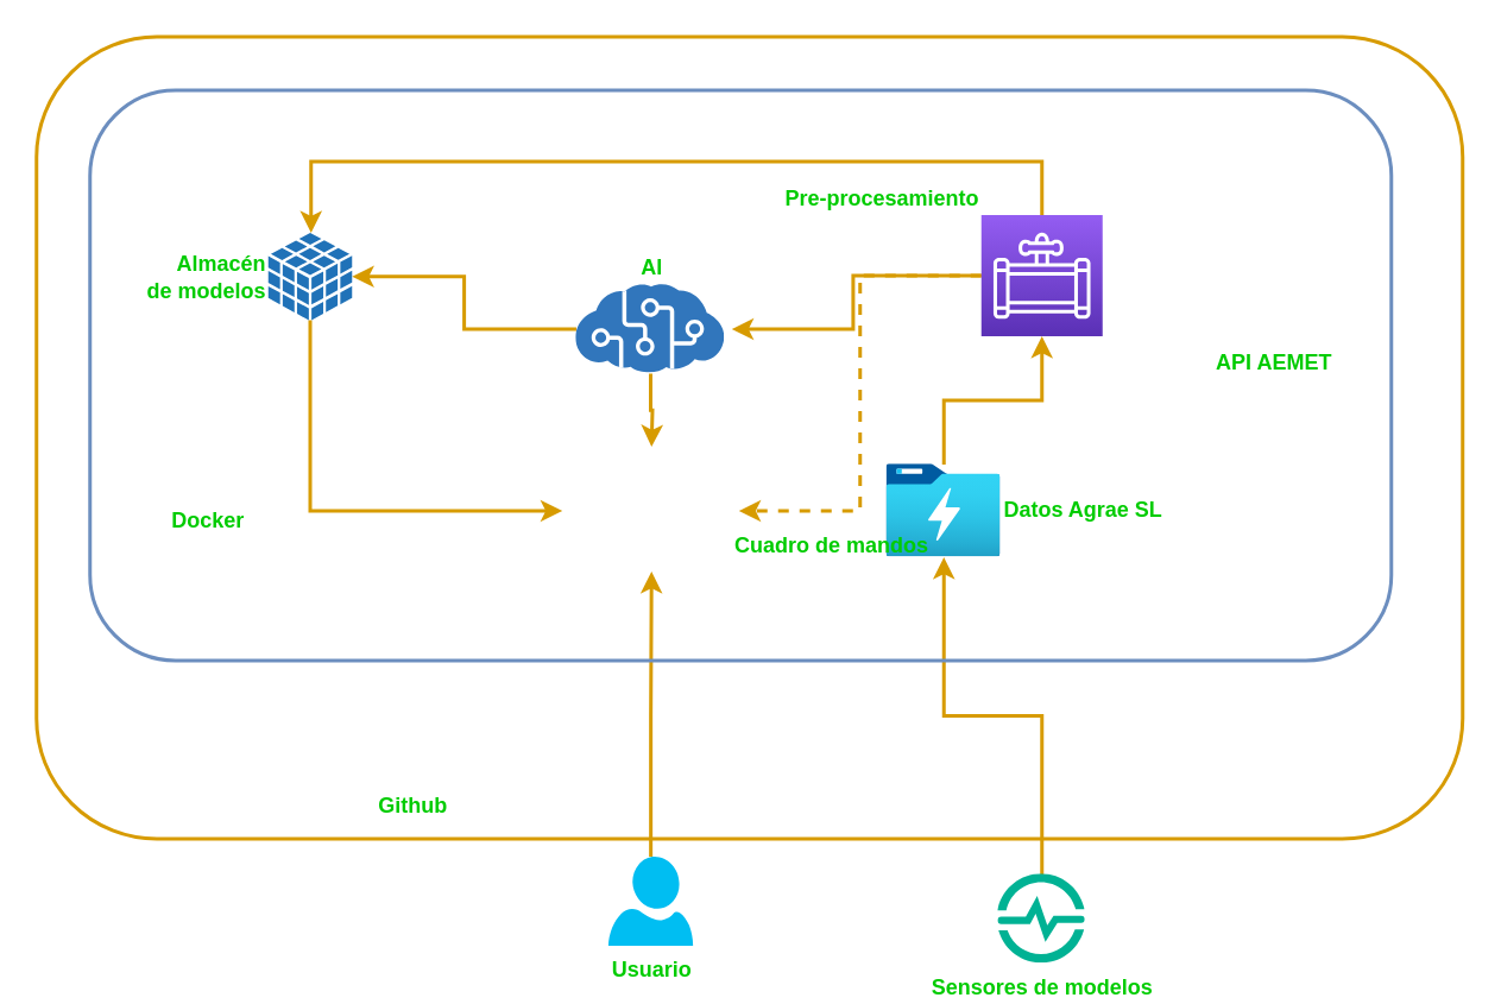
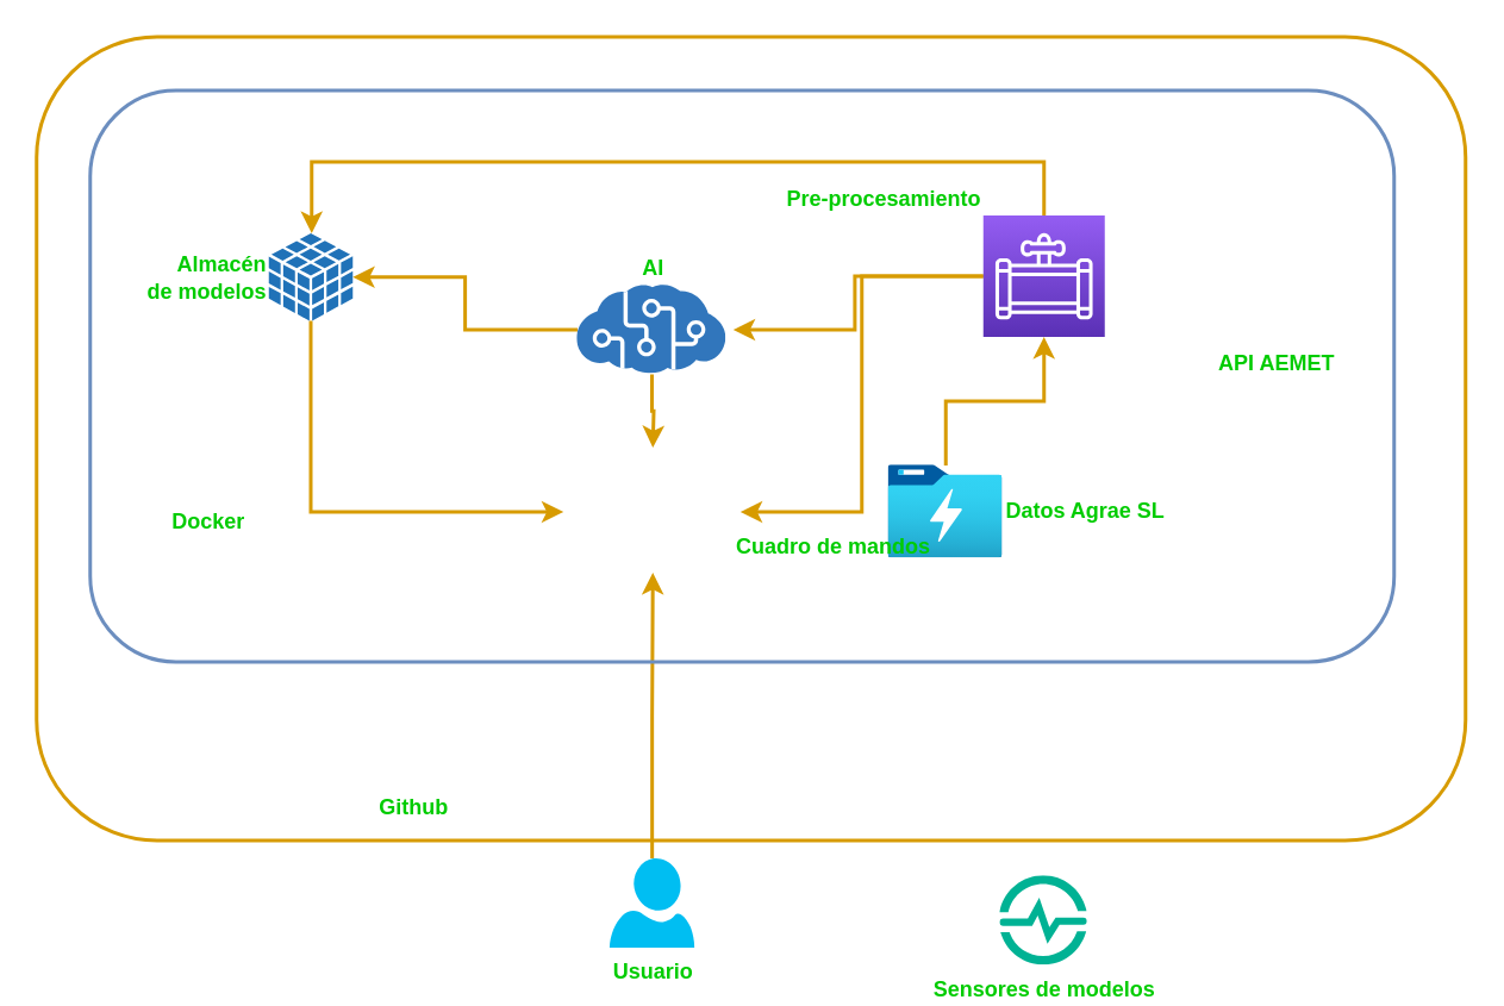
- <mxCell id="4" style="edgeStyle=orthogonalEdgeStyle;rounded=0;orthogonalLoop=1;jettySize=auto;html=1;entryX=1;entryY=0.5;entryDx=0;entryDy=0;fontColor=#00CC00;strokeWidth=2;fillColor=#ffe6cc;strokeColor=#d79b00;dashed=1;" edge="1" parent="1" source="5" target="11"><mxGeometry relative="1" as="geometry" /></mxCell>
+ <mxCell id="4" style="edgeStyle=orthogonalEdgeStyle;rounded=0;orthogonalLoop=1;jettySize=auto;html=1;entryX=1;entryY=0.5;entryDx=0;entryDy=0;fontColor=#00CC00;strokeWidth=2;fillColor=#ffe6cc;strokeColor=#d79b00;" edge="1" parent="1" source="5" target="11"><mxGeometry relative="1" as="geometry" /></mxCell>
- <mxCell id="15" style="edgeStyle=orthogonalEdgeStyle;rounded=0;orthogonalLoop=1;jettySize=auto;html=1;fontColor=#00CC00;fillColor=#ffe6cc;strokeColor=#d79b00;strokeWidth=2;" edge="1" parent="1" source="16" target="7"><mxGeometry relative="1" as="geometry" /></mxCell>
